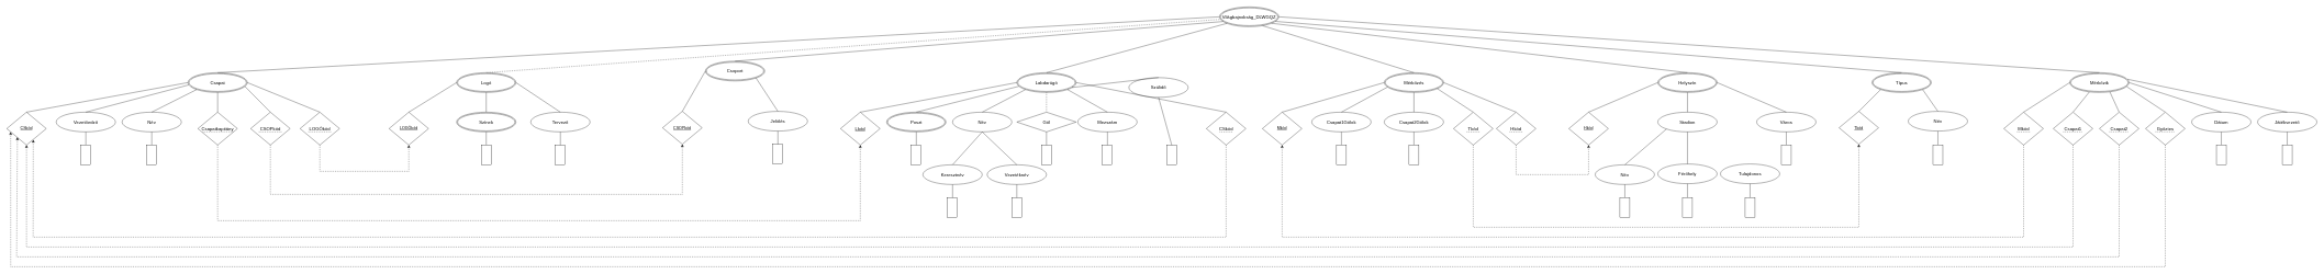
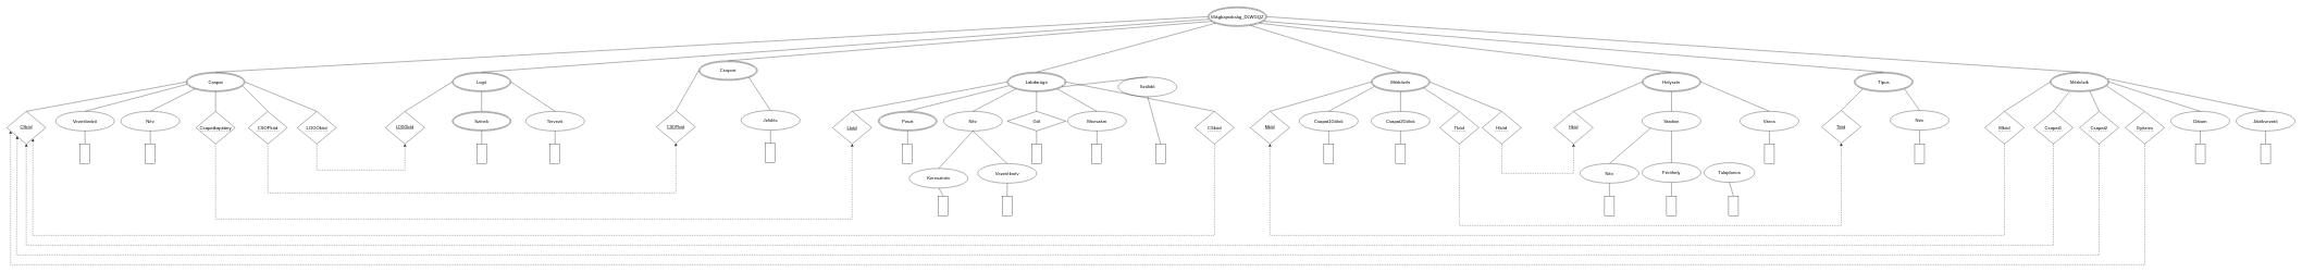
- <mxCell id="137" value="" style="endArrow=none;html=1;rounded=0;exitX=0.5;exitY=0;exitDx=0;exitDy=0;entryX=0.019;entryY=0.629;entryDx=0;entryDy=0;entryPerimeter=0;dashed=1;" parent="1" source="6" target="2" edge="1"><mxGeometry relative="1" as="geometry"><mxPoint x="1640" y="240" as="sourcePoint" /><mxPoint x="1950" y="150" as="targetPoint" /></mxGeometry></mxCell>
+ <mxCell id="137" value="" style="endArrow=none;html=1;rounded=0;exitX=0.5;exitY=0;exitDx=0;exitDy=0;entryX=0.019;entryY=0.629;entryDx=0;entryDy=0;entryPerimeter=0;" parent="1" source="6" target="2" edge="1"><mxGeometry relative="1" as="geometry"><mxPoint x="1640" y="240" as="sourcePoint" /><mxPoint x="1950" y="150" as="targetPoint" /></mxGeometry></mxCell>
- <mxCell id="61" value="" style="endArrow=none;html=1;rounded=0;exitX=0.5;exitY=1;exitDx=0;exitDy=0;entryX=0.5;entryY=0;entryDx=0;entryDy=0;dashed=1;" parent="1" source="9" target="11" edge="1"><mxGeometry relative="1" as="geometry"><mxPoint x="3130" y="299.38" as="sourcePoint" /><mxPoint x="3290" y="299.38" as="targetPoint" /></mxGeometry></mxCell>
+ <mxCell id="61" value="" style="endArrow=none;html=1;rounded=0;exitX=0.5;exitY=1;exitDx=0;exitDy=0;entryX=0.5;entryY=0;entryDx=0;entryDy=0;" parent="1" source="9" target="11" edge="1"><mxGeometry relative="1" as="geometry"><mxPoint x="3130" y="299.38" as="sourcePoint" /><mxPoint x="3290" y="299.38" as="targetPoint" /></mxGeometry></mxCell>
- <mxCell id="28" value="&lt;span style=&quot;font-size: 14px;&quot;&gt;Tulajdonos&lt;/span&gt;" style="ellipse;whiteSpace=wrap;html=1;align=center;" parent="1" vertex="1"><mxGeometry x="5220" y="497.5" width="180" height="60" as="geometry" /></mxCell>
+ <mxCell id="28" value="&lt;span style=&quot;font-size: 14px;&quot;&gt;Tulajdonos&lt;/span&gt;" style="ellipse;whiteSpace=wrap;html=1;align=center;" parent="1" vertex="1"><mxGeometry x="5220" y="497.5" width="155" height="60" as="geometry" /></mxCell>
- <mxCell id="22" value="&lt;span style=&quot;font-size: 14px;&quot;&gt;Keresztnév&lt;/span&gt;" style="ellipse;whiteSpace=wrap;html=1;align=center;" parent="1" vertex="1"><mxGeometry x="2800" y="500" width="180" height="60" as="geometry" /></mxCell>
+ <mxCell id="22" value="&lt;span style=&quot;font-size: 14px;&quot;&gt;Keresztnév&lt;/span&gt;" style="ellipse;whiteSpace=wrap;html=1;align=center;" parent="1" vertex="1"><mxGeometry x="2785" y="515" width="180" height="60" as="geometry" /></mxCell>
